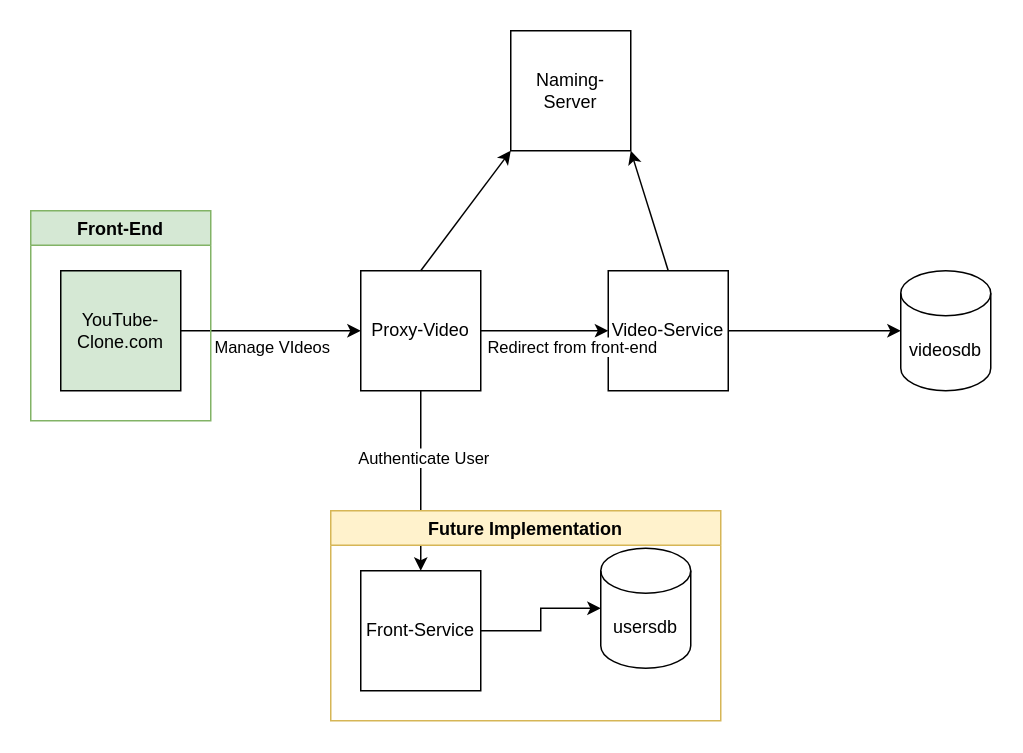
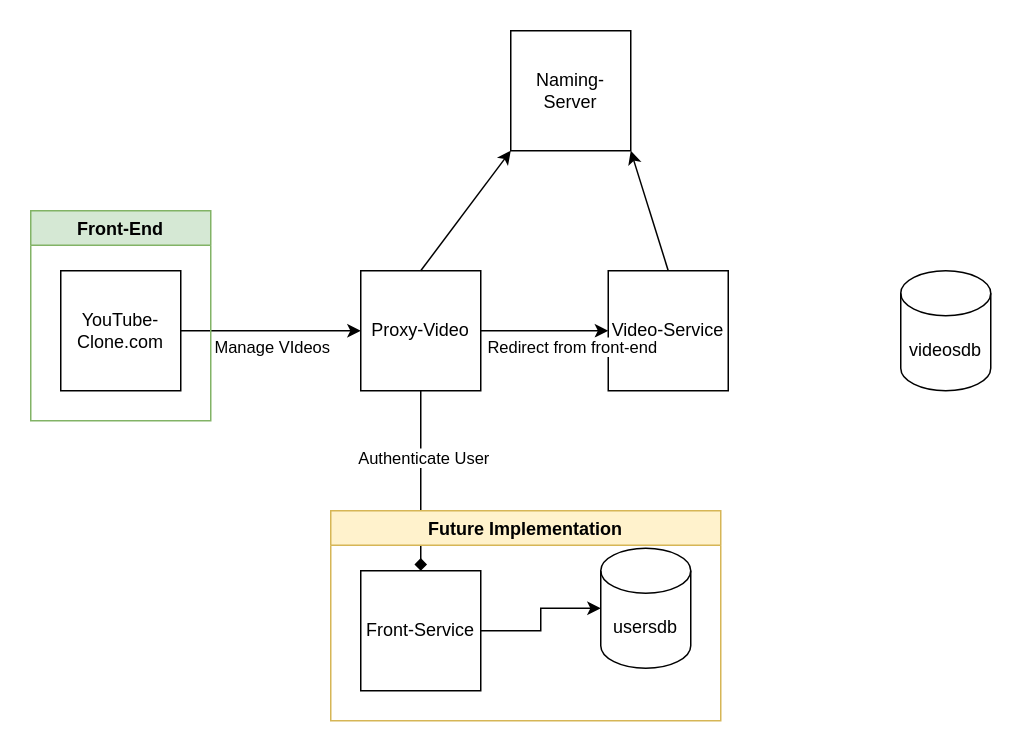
- <mxCell id="4" value="YouTube-Clone.com" style="whiteSpace=wrap;html=1;aspect=fixed;fillColor=#d5e8d4;" vertex="1" parent="1"><mxGeometry x="40" y="180" width="80" height="80" as="geometry" /></mxCell>
+ <mxCell id="4" value="YouTube-Clone.com" style="whiteSpace=wrap;html=1;aspect=fixed;" vertex="1" parent="1"><mxGeometry x="40" y="180" width="80" height="80" as="geometry" /></mxCell>
- <mxCell id="10" style="edgeStyle=orthogonalEdgeStyle;rounded=0;orthogonalLoop=1;jettySize=auto;html=1;entryX=0;entryY=0.5;entryDx=0;entryDy=0;entryPerimeter=0;" edge="1" parent="1" source="11" target="12"><mxGeometry relative="1" as="geometry" /></mxCell>
- <mxCell id="6" style="edgeStyle=orthogonalEdgeStyle;rounded=0;orthogonalLoop=1;jettySize=auto;html=1;entryX=0.5;entryY=0;entryDx=0;entryDy=0;" edge="1" parent="1" source="8" target="17"><mxGeometry relative="1" as="geometry" /></mxCell>
+ <mxCell id="6" style="edgeStyle=orthogonalEdgeStyle;rounded=0;orthogonalLoop=1;jettySize=auto;html=1;entryX=0.5;entryY=0;entryDx=0;entryDy=0;endArrow=diamond;" edge="1" parent="1" source="8" target="17"><mxGeometry relative="1" as="geometry" /></mxCell>
